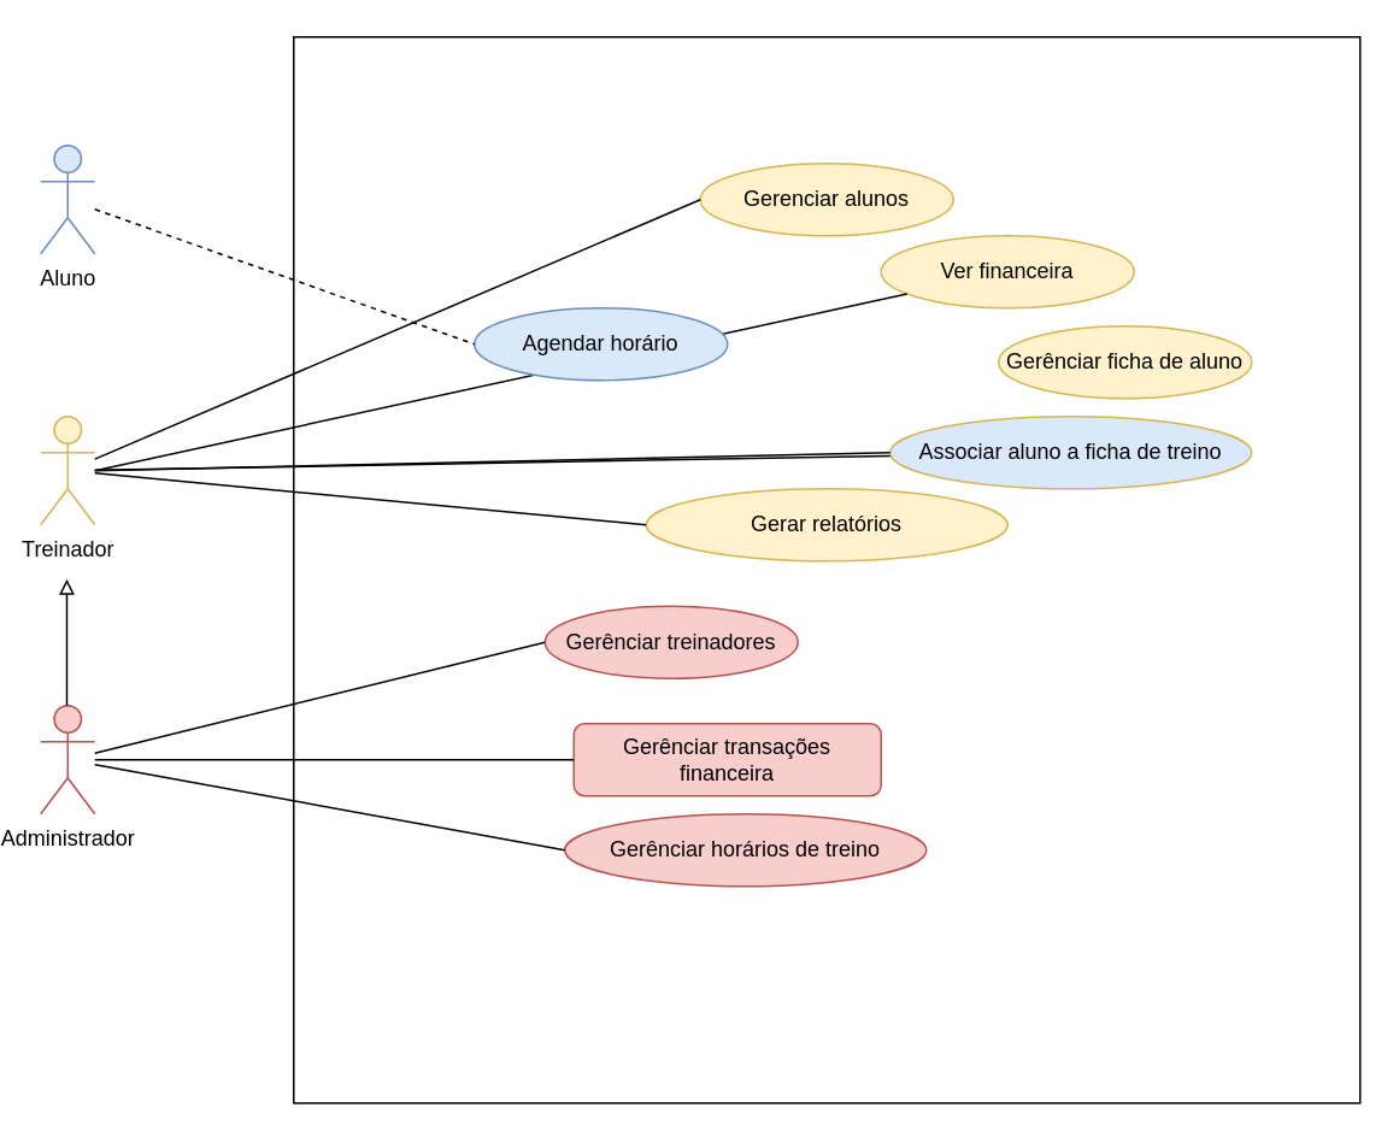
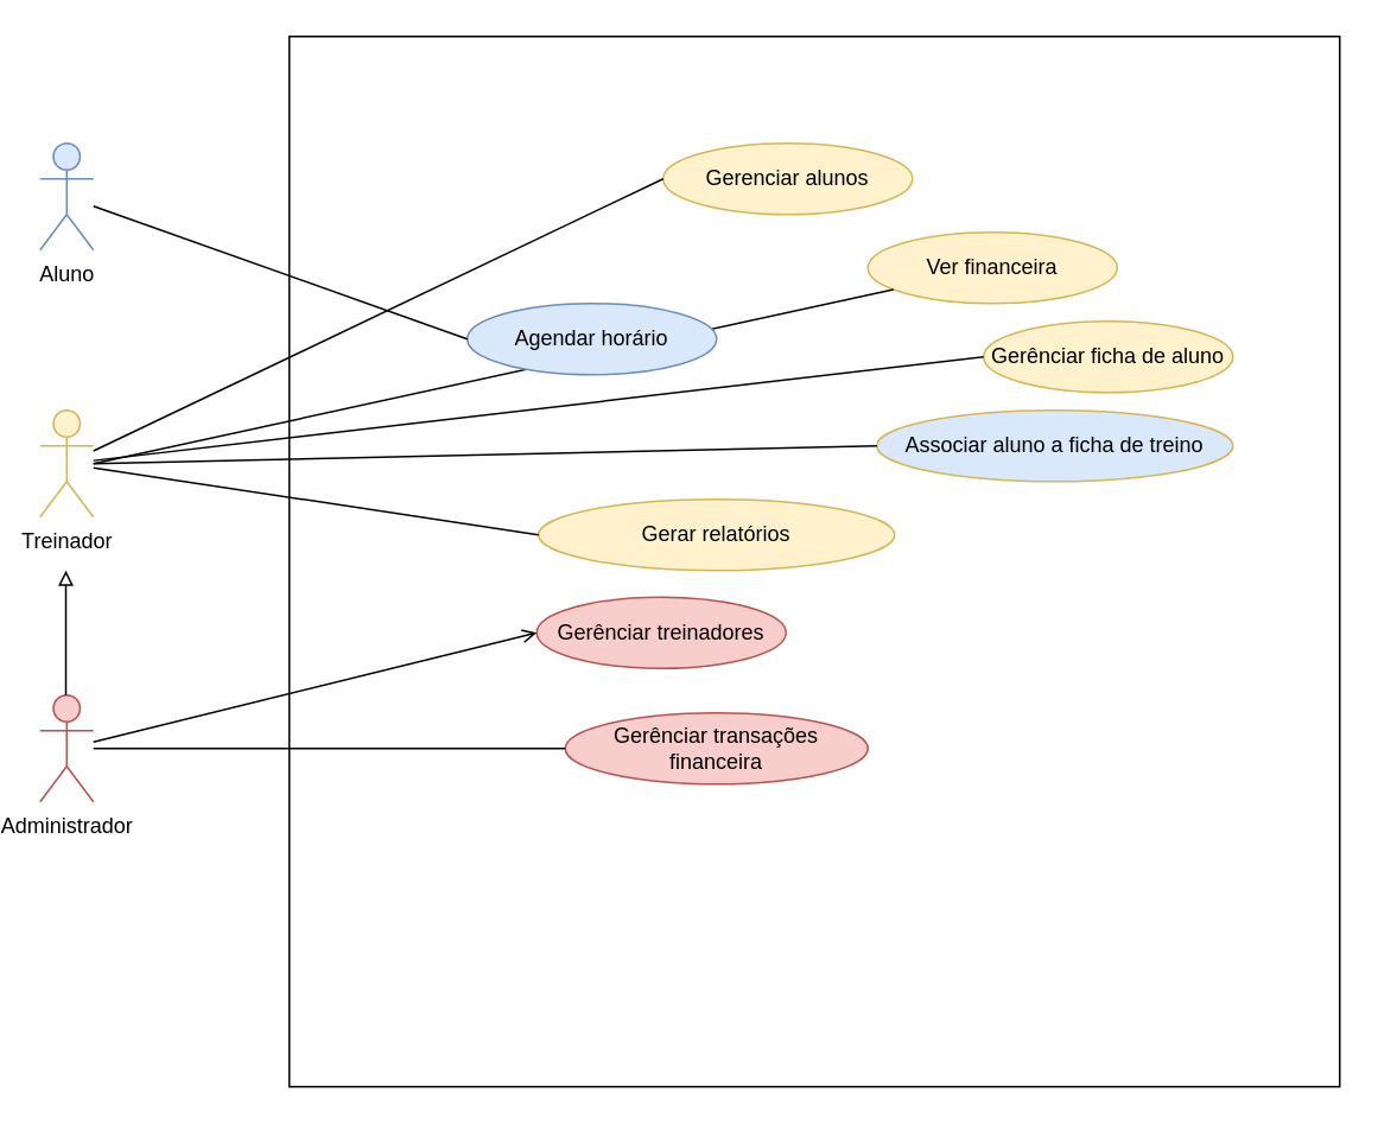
- <mxCell id="6" value="Gerenciar alunos" style="ellipse;whiteSpace=wrap;html=1;fillColor=#fff2cc;strokeColor=#d6b656;" parent="1" vertex="1"><mxGeometry x="385" y="90" width="140" height="40" as="geometry" /></mxCell>
+ <mxCell id="6" value="Gerenciar alunos" style="ellipse;whiteSpace=wrap;html=1;fillColor=#fff2cc;strokeColor=#d6b656;" parent="1" vertex="1"><mxGeometry x="370" y="80" width="140" height="40" as="geometry" /></mxCell>
- <mxCell id="16" value="" style="endArrow=none;html=1;entryX=0;entryY=0.5;entryDx=0;entryDy=0;dashed=1;" parent="1" source="2" target="15" edge="1"><mxGeometry width="50" height="50" relative="1" as="geometry"><mxPoint x="80" y="155.385" as="sourcePoint" /><mxPoint x="260" y="100" as="targetPoint" /></mxGeometry></mxCell>
+ <mxCell id="16" value="" style="endArrow=none;html=1;entryX=0;entryY=0.5;entryDx=0;entryDy=0;" parent="1" source="2" target="15" edge="1"><mxGeometry width="50" height="50" relative="1" as="geometry"><mxPoint x="80" y="155.385" as="sourcePoint" /><mxPoint x="260" y="100" as="targetPoint" /></mxGeometry></mxCell>
- <mxCell id="18" value="" style="endArrow=none;html=1;" edge="1" parent="1" source="3" target="19"><mxGeometry width="50" height="50" relative="1" as="geometry"><mxPoint x="60" y="425.385" as="sourcePoint" /><mxPoint x="240" y="370" as="targetPoint" /></mxGeometry></mxCell>
+ <mxCell id="18" value="" style="endArrow=none;html=1;entryX=0;entryY=0.5;entryDx=0;entryDy=0;" edge="1" parent="1" source="3" target="17"><mxGeometry width="50" height="50" relative="1" as="geometry"><mxPoint x="60" y="425.385" as="sourcePoint" /><mxPoint x="240" y="370" as="targetPoint" /></mxGeometry></mxCell>
- <mxCell id="21" value="Gerar relatórios" style="ellipse;whiteSpace=wrap;html=1;fillColor=#fff2cc;strokeColor=#d6b656;" vertex="1" parent="1"><mxGeometry x="355" y="270" width="200" height="40" as="geometry" /></mxCell>
+ <mxCell id="21" value="Gerar relatórios" style="ellipse;whiteSpace=wrap;html=1;fillColor=#fff2cc;strokeColor=#d6b656;" vertex="1" parent="1"><mxGeometry x="300" y="280" width="200" height="40" as="geometry" /></mxCell>
- <mxCell id="13" value="" style="endArrow=none;html=1;entryX=0;entryY=0.5;entryDx=0;entryDy=0;" parent="1" source="5" edge="1" target="11"><mxGeometry width="50" height="50" relative="1" as="geometry"><mxPoint x="360" y="360" as="sourcePoint" /><mxPoint x="230" y="360" as="targetPoint" /></mxGeometry></mxCell>
+ <mxCell id="13" value="" style="endArrow=open;html=1;entryX=0;entryY=0.5;entryDx=0;entryDy=0;" parent="1" source="5" edge="1" target="11"><mxGeometry width="50" height="50" relative="1" as="geometry"><mxPoint x="360" y="360" as="sourcePoint" /><mxPoint x="230" y="360" as="targetPoint" /></mxGeometry></mxCell>
- <mxCell id="12" value="Gerênciar transações financeira" style="whiteSpace=wrap;html=1;fillColor=#f8cecc;strokeColor=#b85450;rounded=1;" parent="1" vertex="1"><mxGeometry x="315" y="400" width="170" height="40" as="geometry" /></mxCell>
+ <mxCell id="12" value="Gerênciar transações financeira" style="ellipse;whiteSpace=wrap;html=1;fillColor=#f8cecc;strokeColor=#b85450;" parent="1" vertex="1"><mxGeometry x="315" y="400" width="170" height="40" as="geometry" /></mxCell>
- <mxCell id="24" value="" style="endArrow=none;html=1;entryX=0;entryY=0.5;entryDx=0;entryDy=0;" edge="1" parent="1" source="5" target="23"><mxGeometry width="50" height="50" relative="1" as="geometry"><mxPoint x="50" y="260" as="sourcePoint" /><mxPoint x="365" y="300" as="targetPoint" /></mxGeometry></mxCell>
- <mxCell id="23" value="Gerênciar horários de treino" style="ellipse;whiteSpace=wrap;html=1;fillColor=#f8cecc;strokeColor=#b85450;" vertex="1" parent="1"><mxGeometry x="310" y="450" width="200" height="40" as="geometry" /></mxCell>
